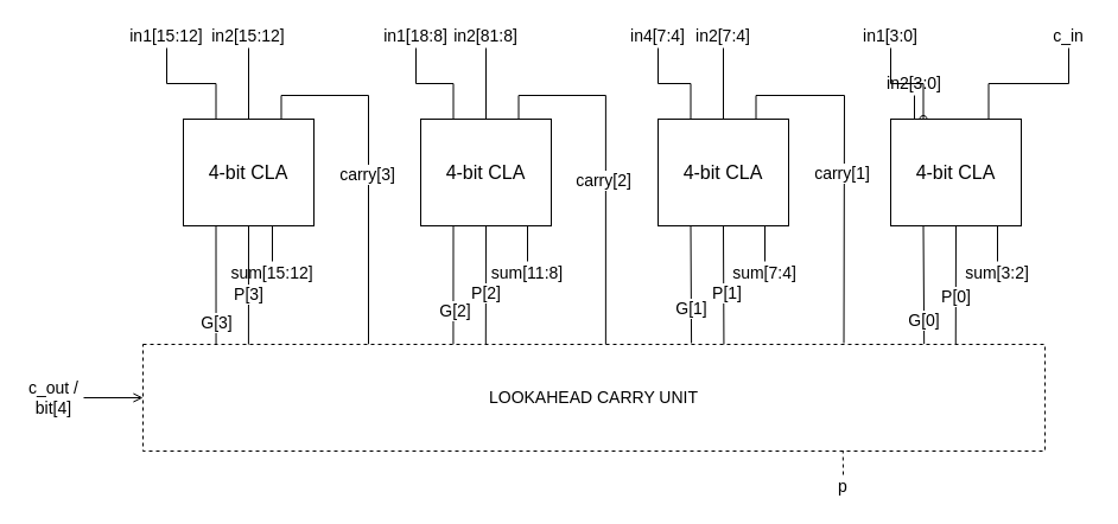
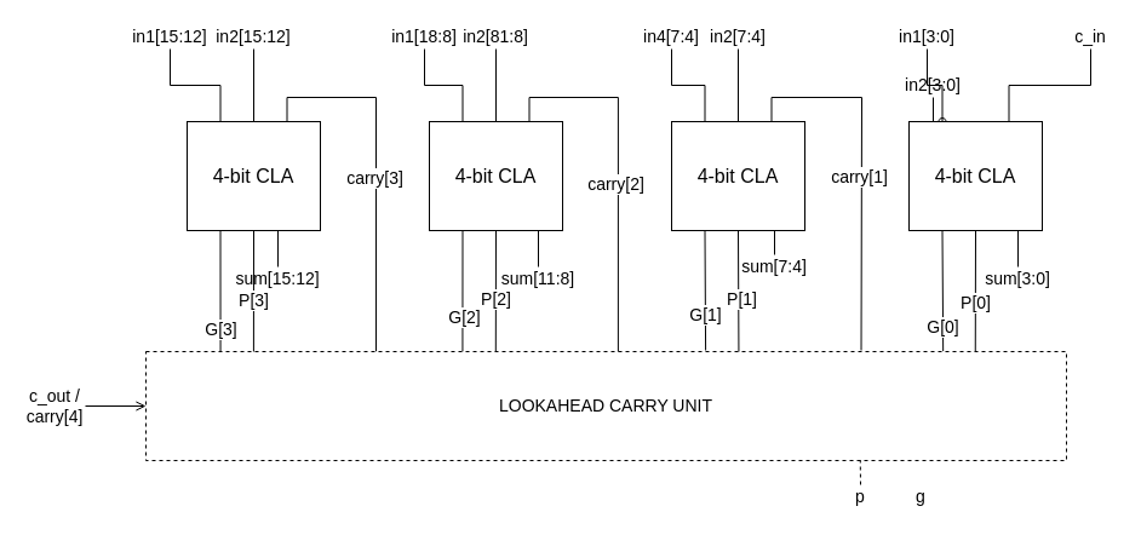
- <mxCell id="11" value="&lt;font style=&quot;font-size: 14px&quot;&gt;in1[3:0]&lt;/font&gt;" style="text;html=1;strokeColor=none;fillColor=none;align=center;verticalAlign=middle;whiteSpace=wrap;rounded=0;" vertex="1" parent="1"><mxGeometry x="730" y="20" width="40" height="20" as="geometry" /></mxCell>
+ <mxCell id="11" value="&lt;font style=&quot;font-size: 14px&quot;&gt;in1[3:0]&lt;/font&gt;" style="text;html=1;strokeColor=none;fillColor=none;align=center;verticalAlign=middle;whiteSpace=wrap;rounded=0;" vertex="1" parent="1"><mxGeometry x="745" y="20" width="40" height="20" as="geometry" /></mxCell>
- <mxCell id="29" value="sum[7:4]" style="text;html=1;strokeColor=none;fillColor=none;align=center;verticalAlign=middle;whiteSpace=wrap;rounded=0;fontSize=14;" vertex="1" parent="1"><mxGeometry x="624" y="220" width="40" height="20" as="geometry" /></mxCell>
+ <mxCell id="29" value="sum[7:4]" style="text;html=1;strokeColor=none;fillColor=none;align=center;verticalAlign=middle;whiteSpace=wrap;rounded=0;fontSize=14;" vertex="1" parent="1"><mxGeometry x="619" y="210" width="40" height="20" as="geometry" /></mxCell>
- <mxCell id="16" value="sum[3:2]" style="text;html=1;strokeColor=none;fillColor=none;align=center;verticalAlign=middle;whiteSpace=wrap;rounded=0;fontSize=14;" vertex="1" parent="1"><mxGeometry x="820" y="220" width="40" height="20" as="geometry" /></mxCell>
+ <mxCell id="16" value="sum[3:0]" style="text;html=1;strokeColor=none;fillColor=none;align=center;verticalAlign=middle;whiteSpace=wrap;rounded=0;fontSize=14;" vertex="1" parent="1"><mxGeometry x="820" y="220" width="40" height="20" as="geometry" /></mxCell>
- <mxCell id="55" value="c_out / bit[4]" style="text;html=1;strokeColor=none;fillColor=none;align=center;verticalAlign=middle;whiteSpace=wrap;rounded=0;fontSize=14;" vertex="1" parent="1"><mxGeometry x="20" y="325" width="50" height="20" as="geometry" /></mxCell>
+ <mxCell id="55" value="c_out / carry[4]" style="text;html=1;strokeColor=none;fillColor=none;align=center;verticalAlign=middle;whiteSpace=wrap;rounded=0;fontSize=14;" vertex="1" parent="1"><mxGeometry x="20" y="325" width="50" height="20" as="geometry" /></mxCell>
+ <mxCell id="59" value="g" style="text;html=1;strokeColor=none;fillColor=none;align=center;verticalAlign=middle;whiteSpace=wrap;rounded=0;fontSize=14;" vertex="1" parent="1"><mxGeometry x="740" y="400" width="40" height="20" as="geometry" /></mxCell>
